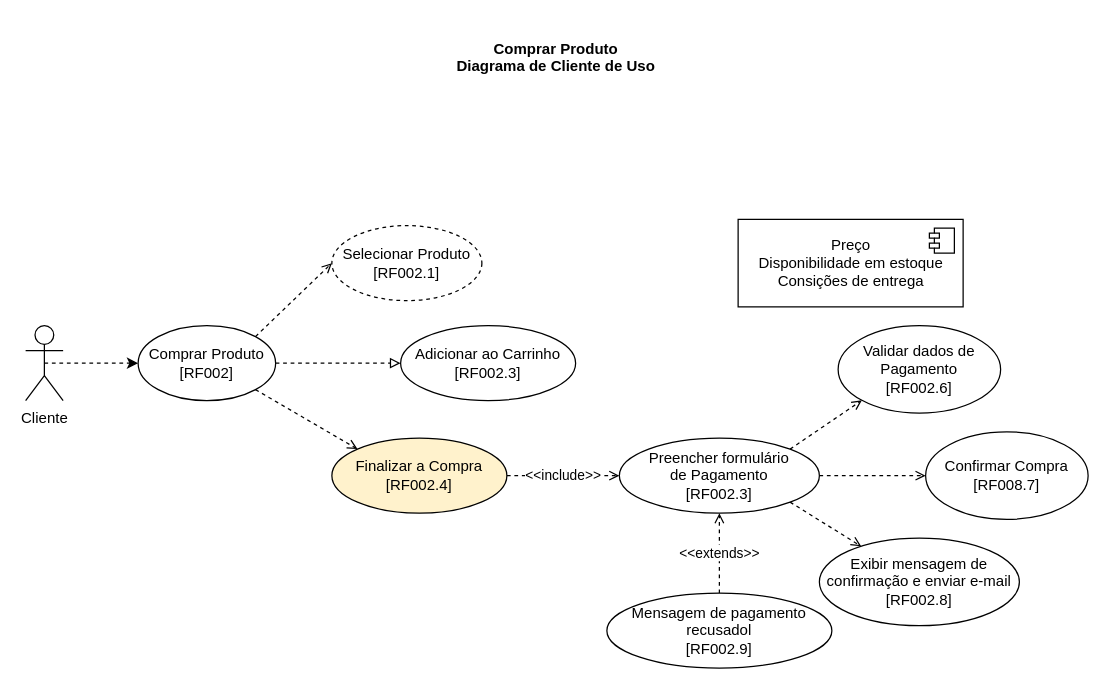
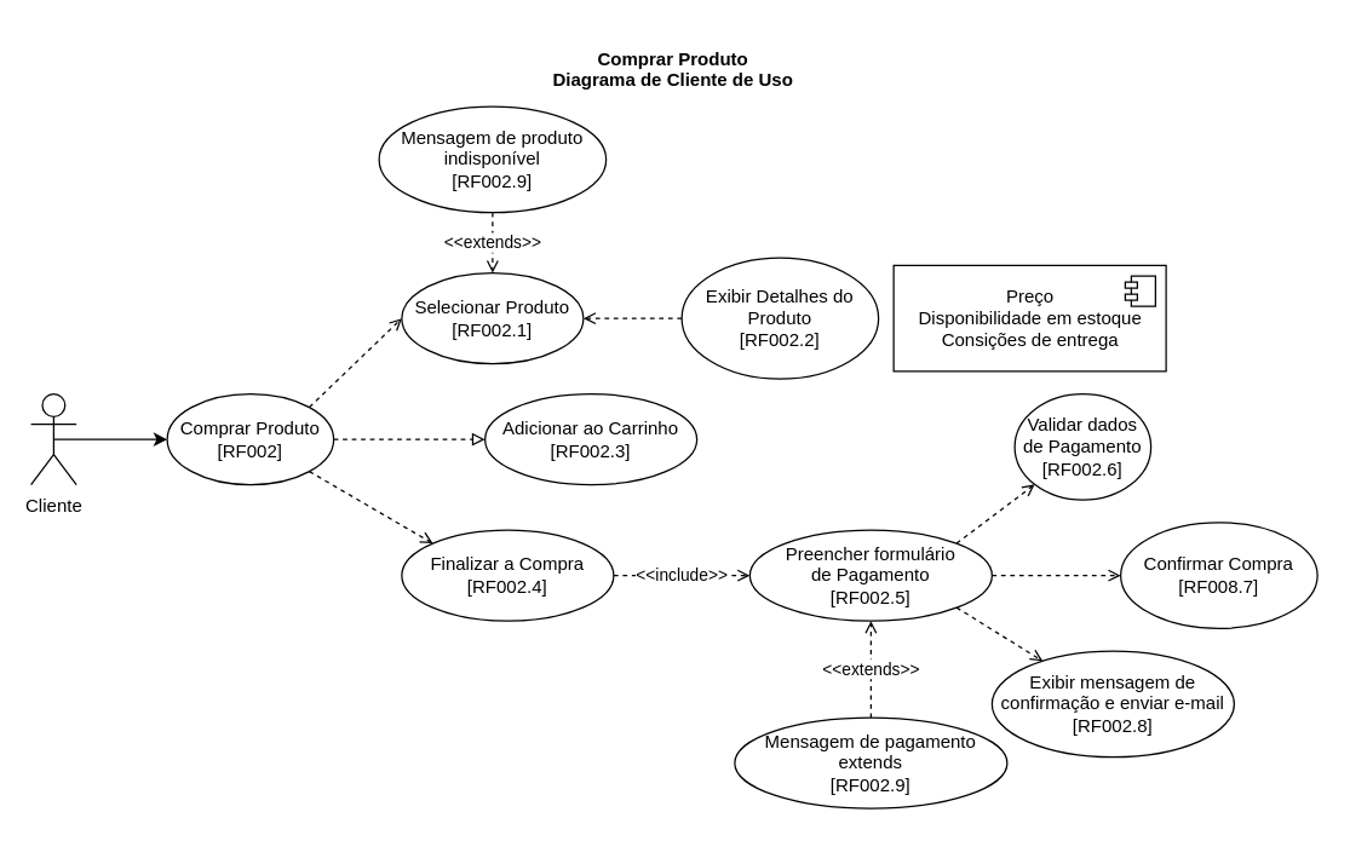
+ <mxCell id="24" value="Mensagem de produto indisponível&lt;br&gt;[RF002.9]" style="ellipse;whiteSpace=wrap;html=1;" vertex="1" parent="1"><mxGeometry x="250" y="70" width="150" height="70" as="geometry" /></mxCell>
+ <mxCell id="23" value="&amp;lt;&amp;lt;extends&amp;gt;&amp;gt;" style="edgeStyle=none;rounded=0;orthogonalLoop=1;jettySize=auto;html=1;exitX=0.5;exitY=1;exitDx=0;exitDy=0;dashed=1;endArrow=open;endFill=0;entryX=0.5;entryY=0;entryDx=0;entryDy=0;" edge="1" parent="1" source="24" target="8"><mxGeometry relative="1" as="geometry"><mxPoint x="165" y="260" as="targetPoint" /></mxGeometry></mxCell>
- <mxCell id="8" value="Selecionar Produto&lt;br&gt;[RF002.1]" style="ellipse;whiteSpace=wrap;html=1;dashed=1;" vertex="1" parent="1"><mxGeometry x="265" y="180" width="120" height="60" as="geometry" /></mxCell>
+ <mxCell id="8" value="Selecionar Produto&lt;br&gt;[RF002.1]" style="ellipse;whiteSpace=wrap;html=1;" vertex="1" parent="1"><mxGeometry x="265" y="180" width="120" height="60" as="geometry" /></mxCell>
+ <mxCell id="9" style="edgeStyle=none;rounded=0;orthogonalLoop=1;jettySize=auto;html=1;exitX=0;exitY=0.5;exitDx=0;exitDy=0;entryX=1;entryY=0.5;entryDx=0;entryDy=0;dashed=1;endArrow=open;endFill=0;" edge="1" parent="1" source="10" target="8"><mxGeometry relative="1" as="geometry" /></mxCell>
+ <mxCell id="10" value="Exibir Detalhes do Produto&lt;br&gt;[RF002.2]" style="ellipse;whiteSpace=wrap;html=1;" vertex="1" parent="1"><mxGeometry x="450" y="170" width="130" height="80" as="geometry" /></mxCell>
- <mxCell id="2" style="rounded=0;orthogonalLoop=1;jettySize=auto;html=1;exitX=0.5;exitY=0.5;exitDx=0;exitDy=0;exitPerimeter=0;entryX=0;entryY=0.5;entryDx=0;entryDy=0;dashed=1;" edge="1" parent="1" source="3" target="7"><mxGeometry relative="1" as="geometry" /></mxCell>
+ <mxCell id="2" style="rounded=0;orthogonalLoop=1;jettySize=auto;html=1;exitX=0.5;exitY=0.5;exitDx=0;exitDy=0;exitPerimeter=0;entryX=0;entryY=0.5;entryDx=0;entryDy=0;" edge="1" parent="1" source="3" target="7"><mxGeometry relative="1" as="geometry" /></mxCell>
- <mxCell id="20" value="Validar dados de Pagamento&lt;br&gt;[RF002.6]" style="ellipse;whiteSpace=wrap;html=1;" vertex="1" parent="1"><mxGeometry x="670" y="260" width="130" height="70" as="geometry" /></mxCell>
+ <mxCell id="20" value="Validar dados de Pagamento&lt;br&gt;[RF002.6]" style="ellipse;whiteSpace=wrap;html=1;" vertex="1" parent="1"><mxGeometry x="670" y="260" width="90" height="70" as="geometry" /></mxCell>
- <mxCell id="15" value="Finalizar a Compra&lt;br&gt;[RF002.4]" style="ellipse;whiteSpace=wrap;html=1;fillColor=#fff2cc;" vertex="1" parent="1"><mxGeometry x="265" y="350" width="140" height="60" as="geometry" /></mxCell>
+ <mxCell id="15" value="Finalizar a Compra&lt;br&gt;[RF002.4]" style="ellipse;whiteSpace=wrap;html=1;" vertex="1" parent="1"><mxGeometry x="265" y="350" width="140" height="60" as="geometry" /></mxCell>
- <mxCell id="19" value="Preencher formulário&lt;br&gt;de Pagamento&lt;br&gt;[RF002.3]" style="ellipse;whiteSpace=wrap;html=1;" vertex="1" parent="1"><mxGeometry x="495" y="350" width="160" height="60" as="geometry" /></mxCell>
+ <mxCell id="19" value="Preencher formulário&lt;br&gt;de Pagamento&lt;br&gt;[RF002.5]" style="ellipse;whiteSpace=wrap;html=1;" vertex="1" parent="1"><mxGeometry x="495" y="350" width="160" height="60" as="geometry" /></mxCell>
- <mxCell id="26" value="Mensagem de pagamento recusadol&lt;br&gt;[RF002.9]" style="ellipse;whiteSpace=wrap;html=1;" vertex="1" parent="1"><mxGeometry x="485" y="474" width="180" height="60" as="geometry" /></mxCell>
+ <mxCell id="26" value="Mensagem de pagamento extends&lt;br&gt;[RF002.9]" style="ellipse;whiteSpace=wrap;html=1;" vertex="1" parent="1"><mxGeometry x="485" y="474" width="180" height="60" as="geometry" /></mxCell>
